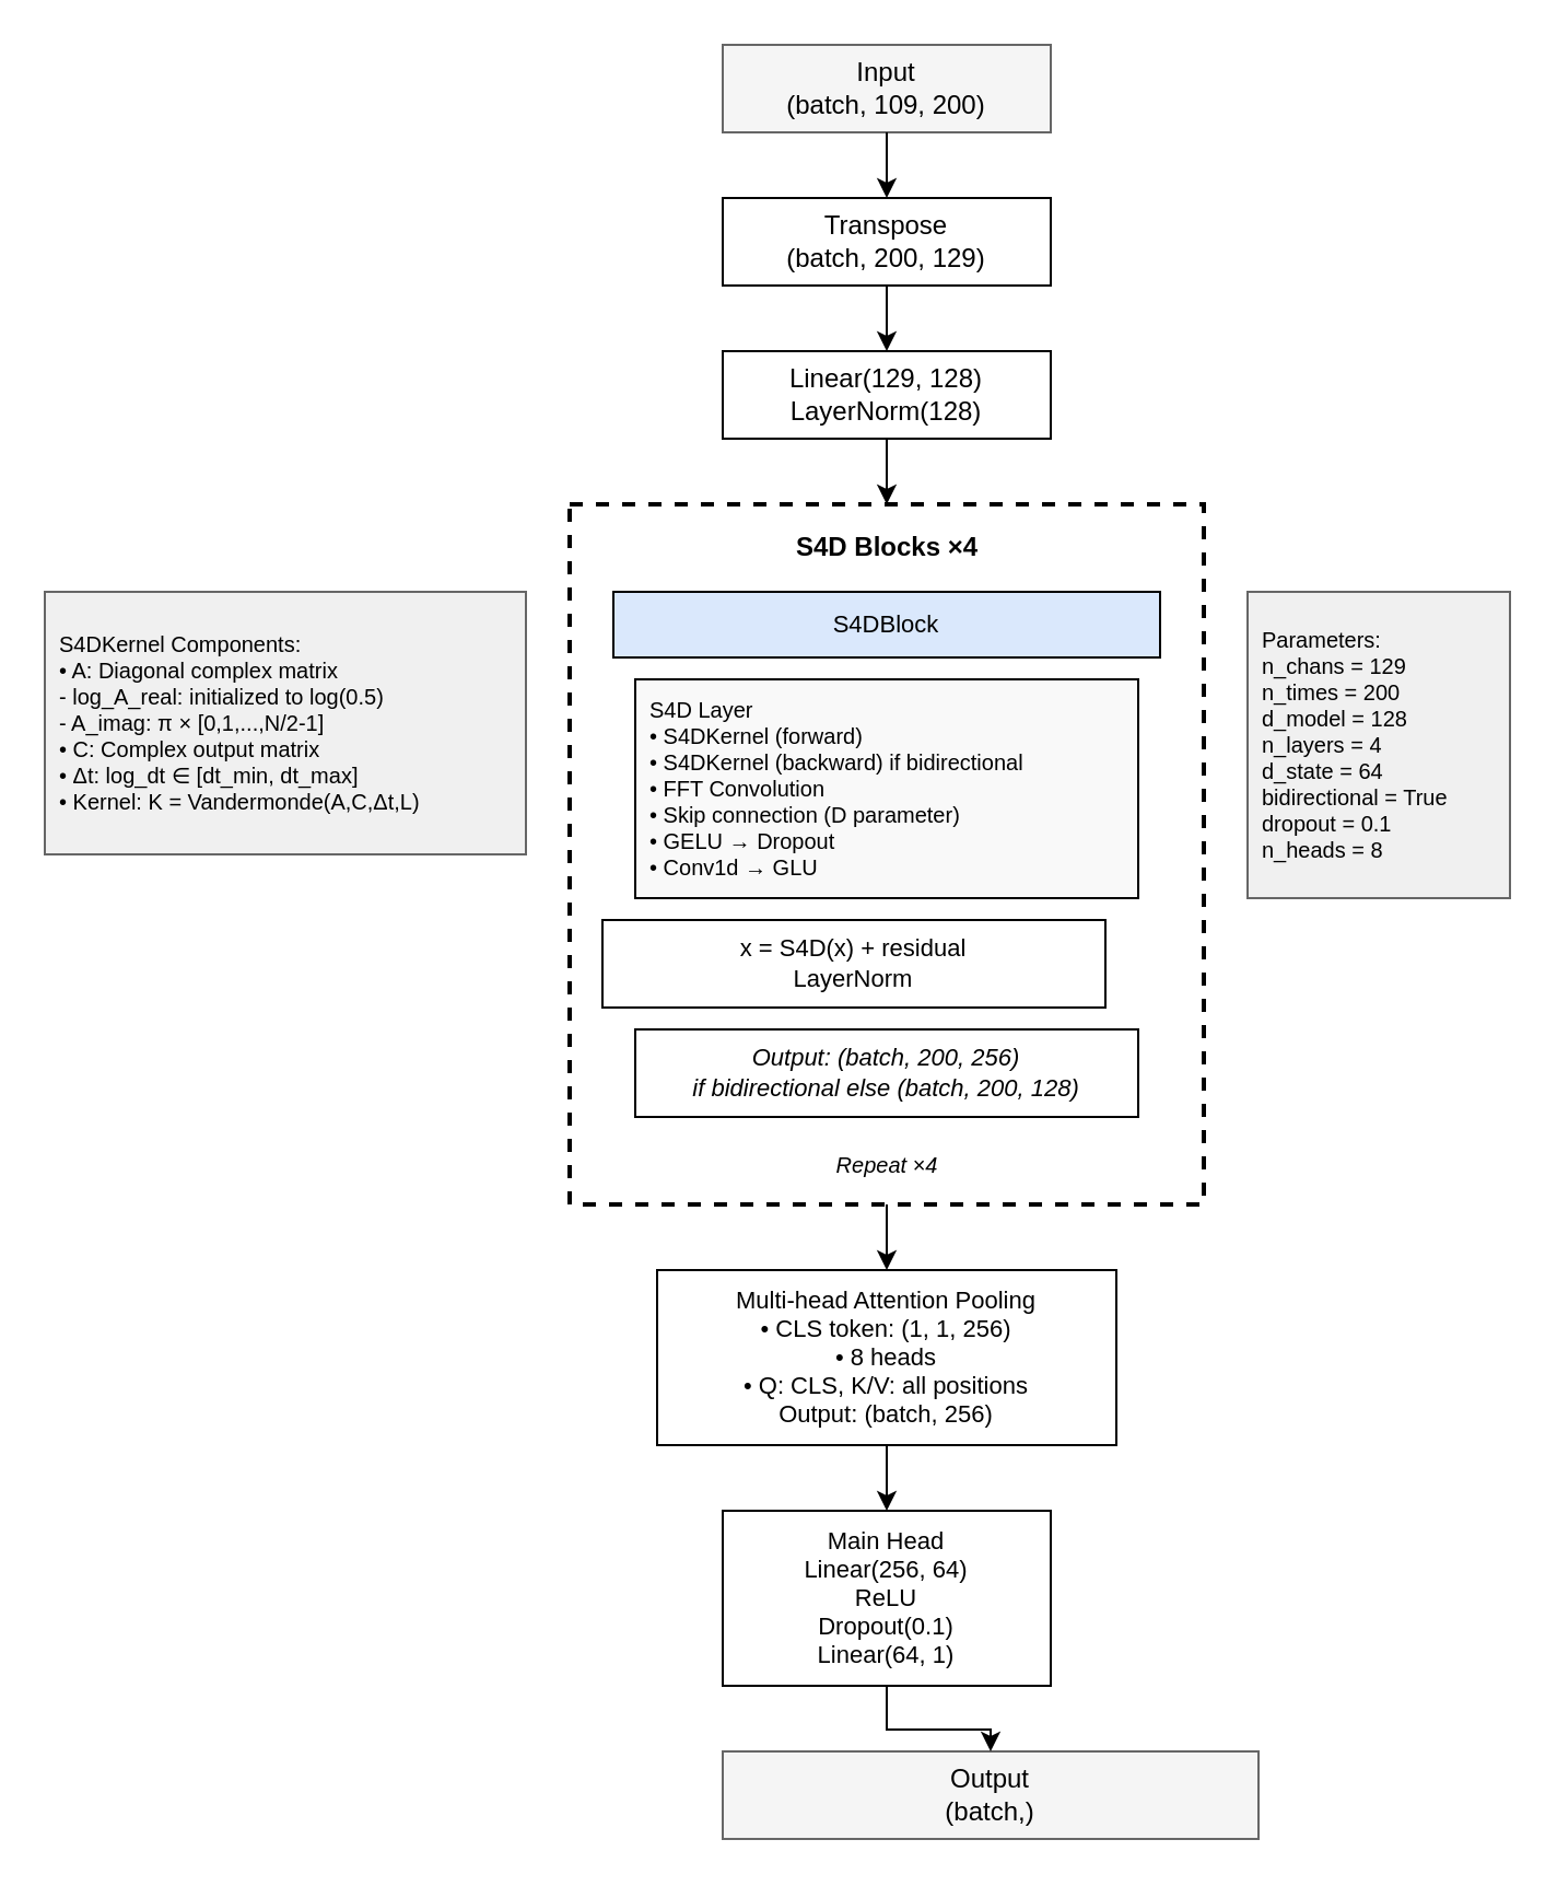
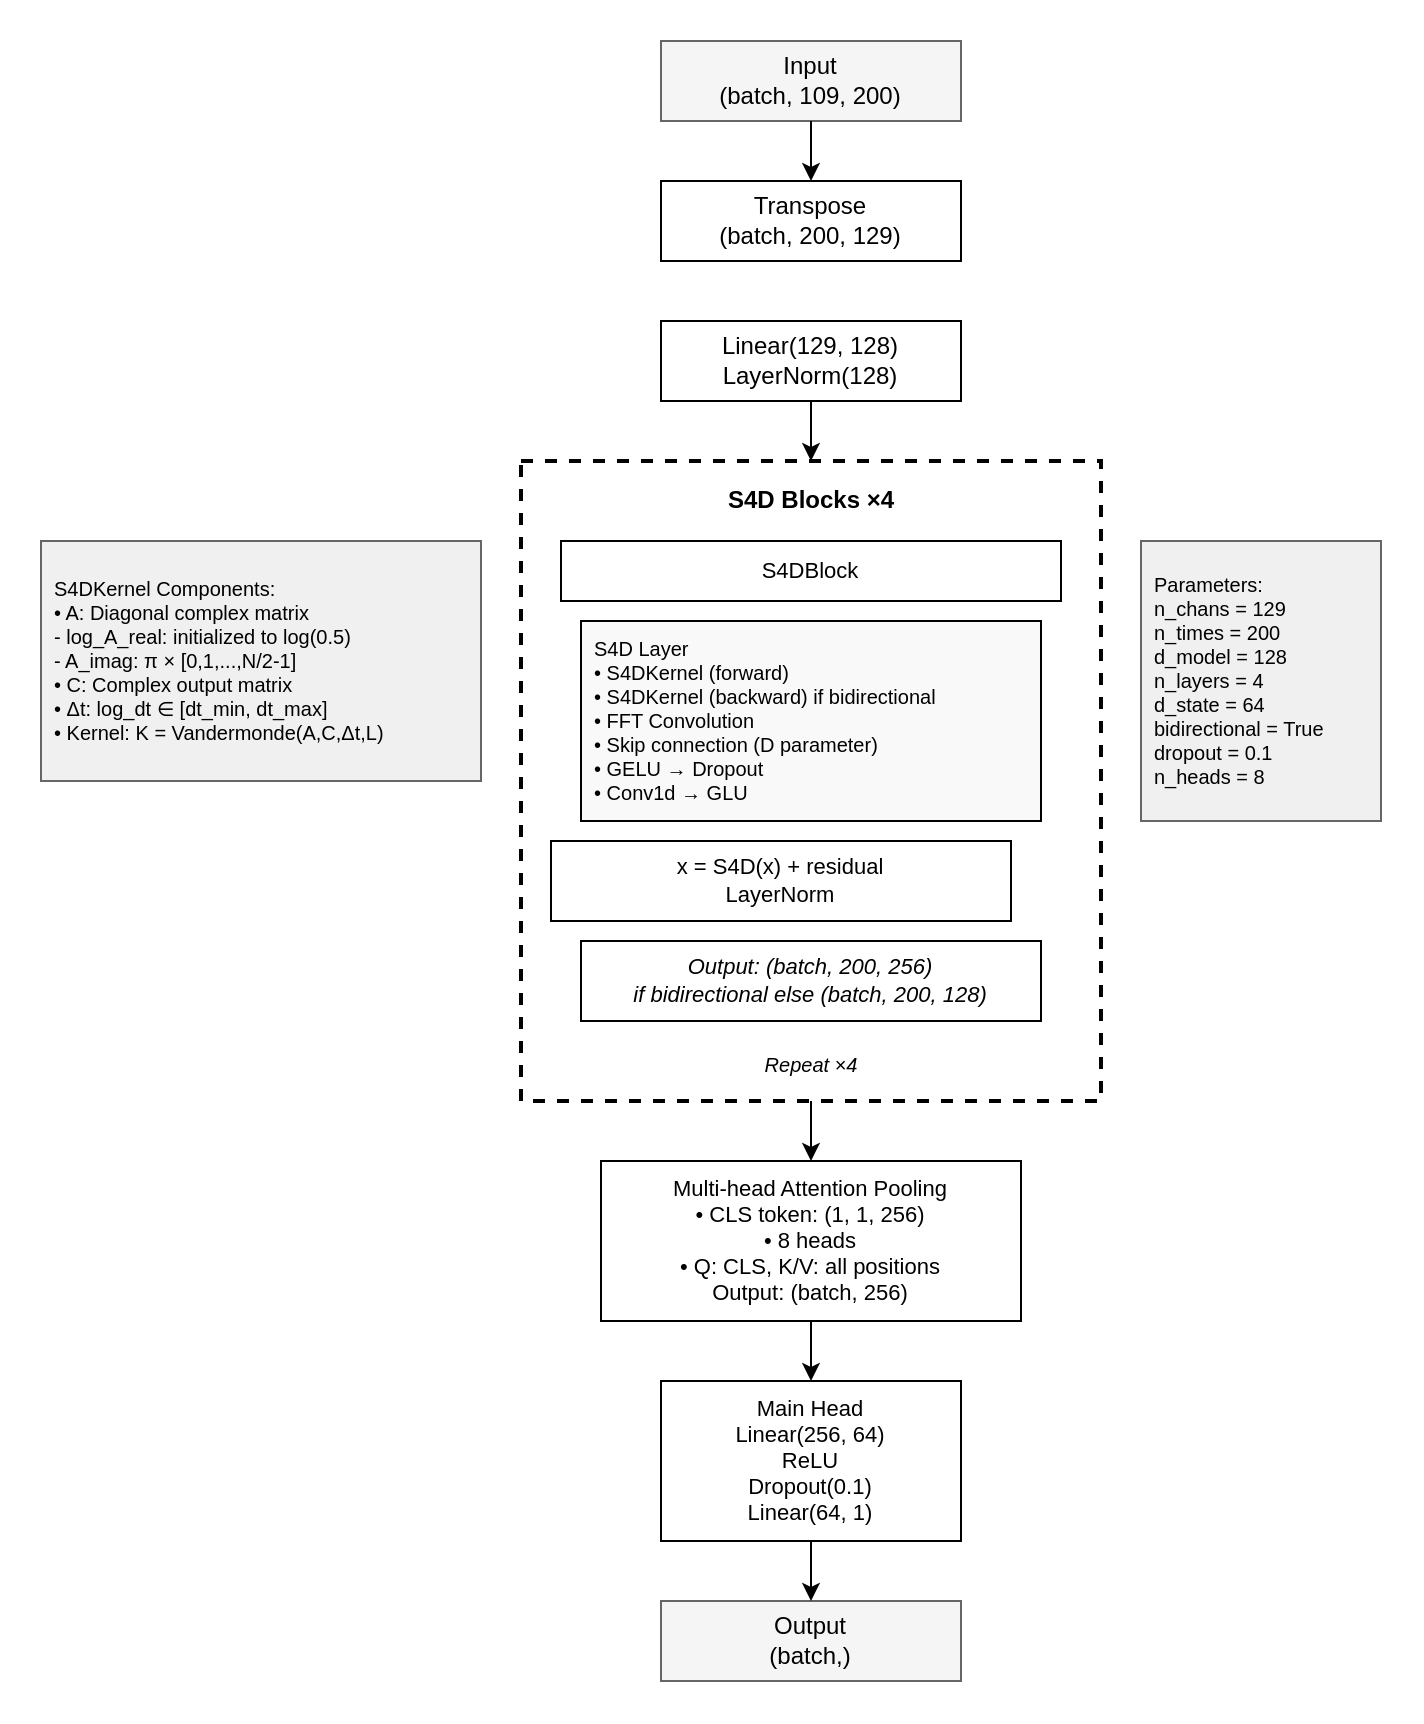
- <mxCell id="16" style="edgeStyle=orthogonalEdgeStyle;rounded=0;orthogonalLoop=1;jettySize=auto;html=1;strokeWidth=1;strokeColor=#000000;endArrow=classic;" parent="1" source="3" target="4" edge="1"><mxGeometry relative="1" as="geometry" /></mxCell>
- <mxCell id="7" value="S4DBlock" style="rounded=0;whiteSpace=wrap;html=1;fillColor=#dae8fc;strokeColor=#000000;fontSize=11;" parent="1" vertex="1"><mxGeometry x="280" y="270" width="250" height="30" as="geometry" /></mxCell>
+ <mxCell id="7" value="S4DBlock" style="rounded=0;whiteSpace=wrap;html=1;fillColor=#ffffff;strokeColor=#000000;fontSize=11;" parent="1" vertex="1"><mxGeometry x="280" y="270" width="250" height="30" as="geometry" /></mxCell>
- <mxCell id="14" value="Output&#10;(batch,)" style="rounded=0;whiteSpace=wrap;html=1;fillColor=#f5f5f5;strokeColor=#666666;fontSize=12;" parent="1" vertex="1"><mxGeometry x="330" y="800" width="245" height="40" as="geometry" /></mxCell>
+ <mxCell id="14" value="Output&#10;(batch,)" style="rounded=0;whiteSpace=wrap;html=1;fillColor=#f5f5f5;strokeColor=#666666;fontSize=12;" parent="1" vertex="1"><mxGeometry x="330" y="800" width="150" height="40" as="geometry" /></mxCell>
